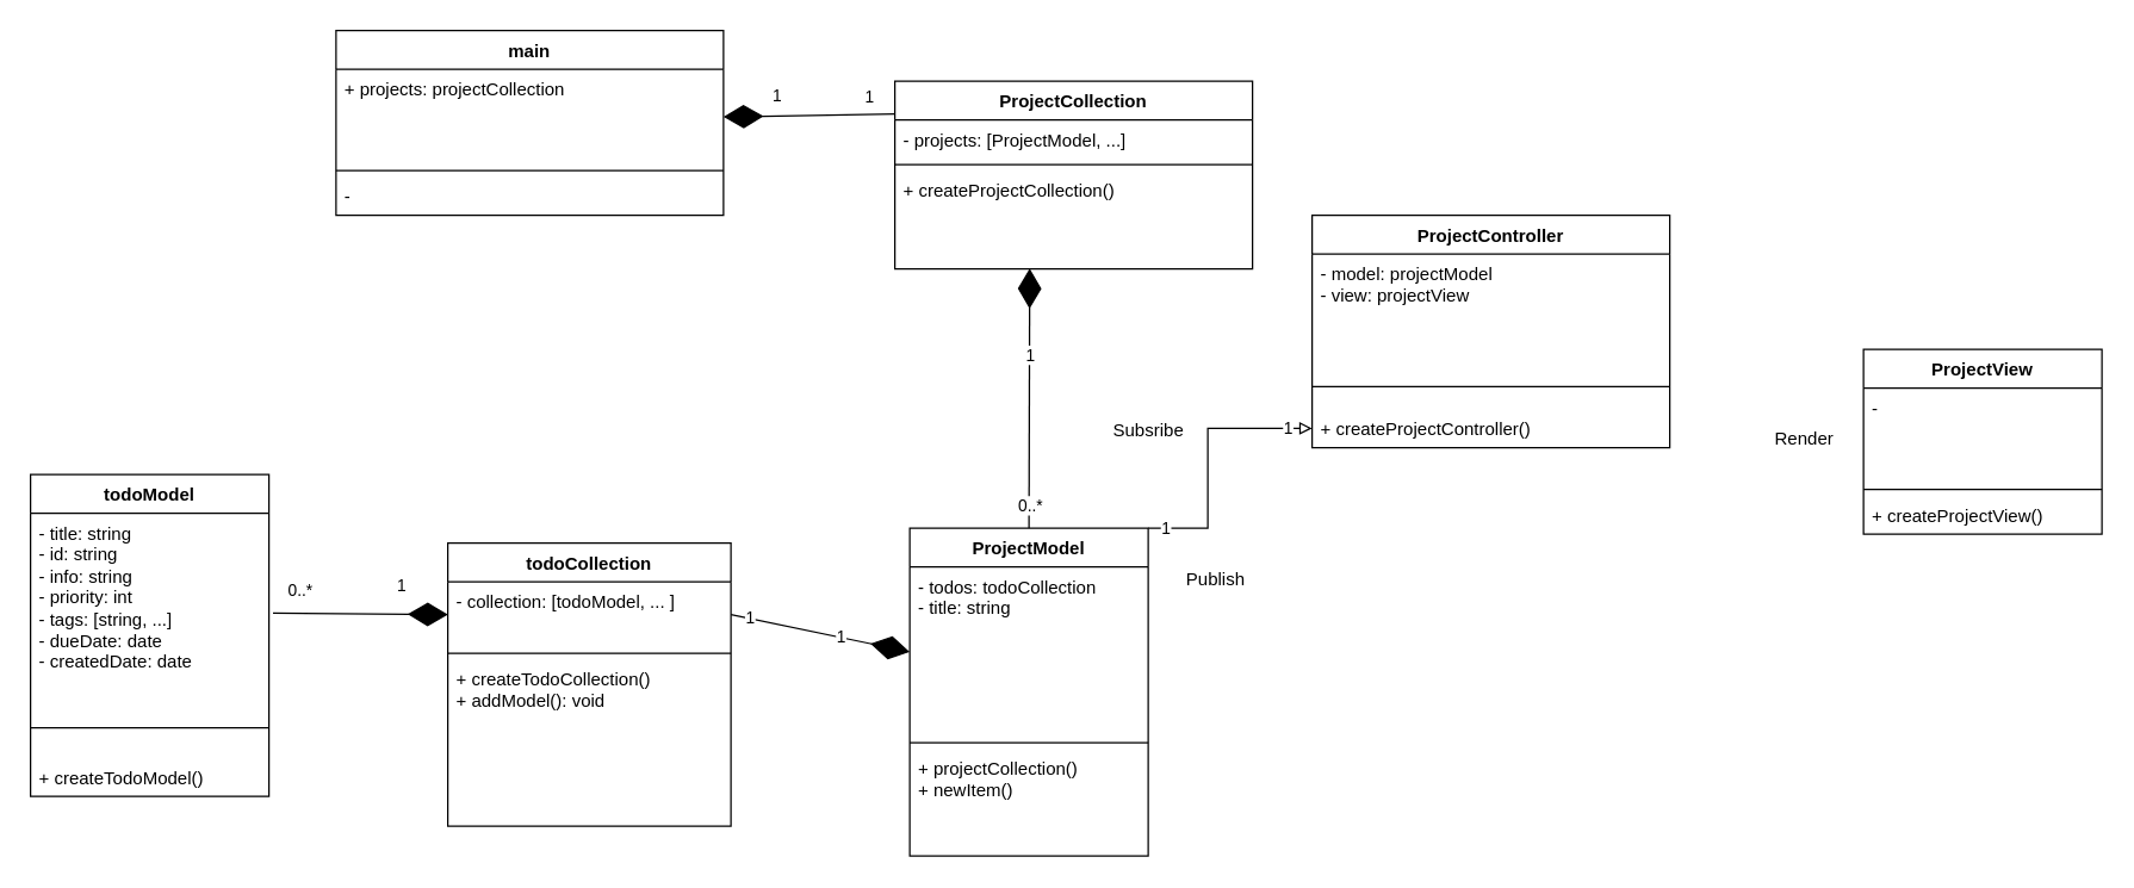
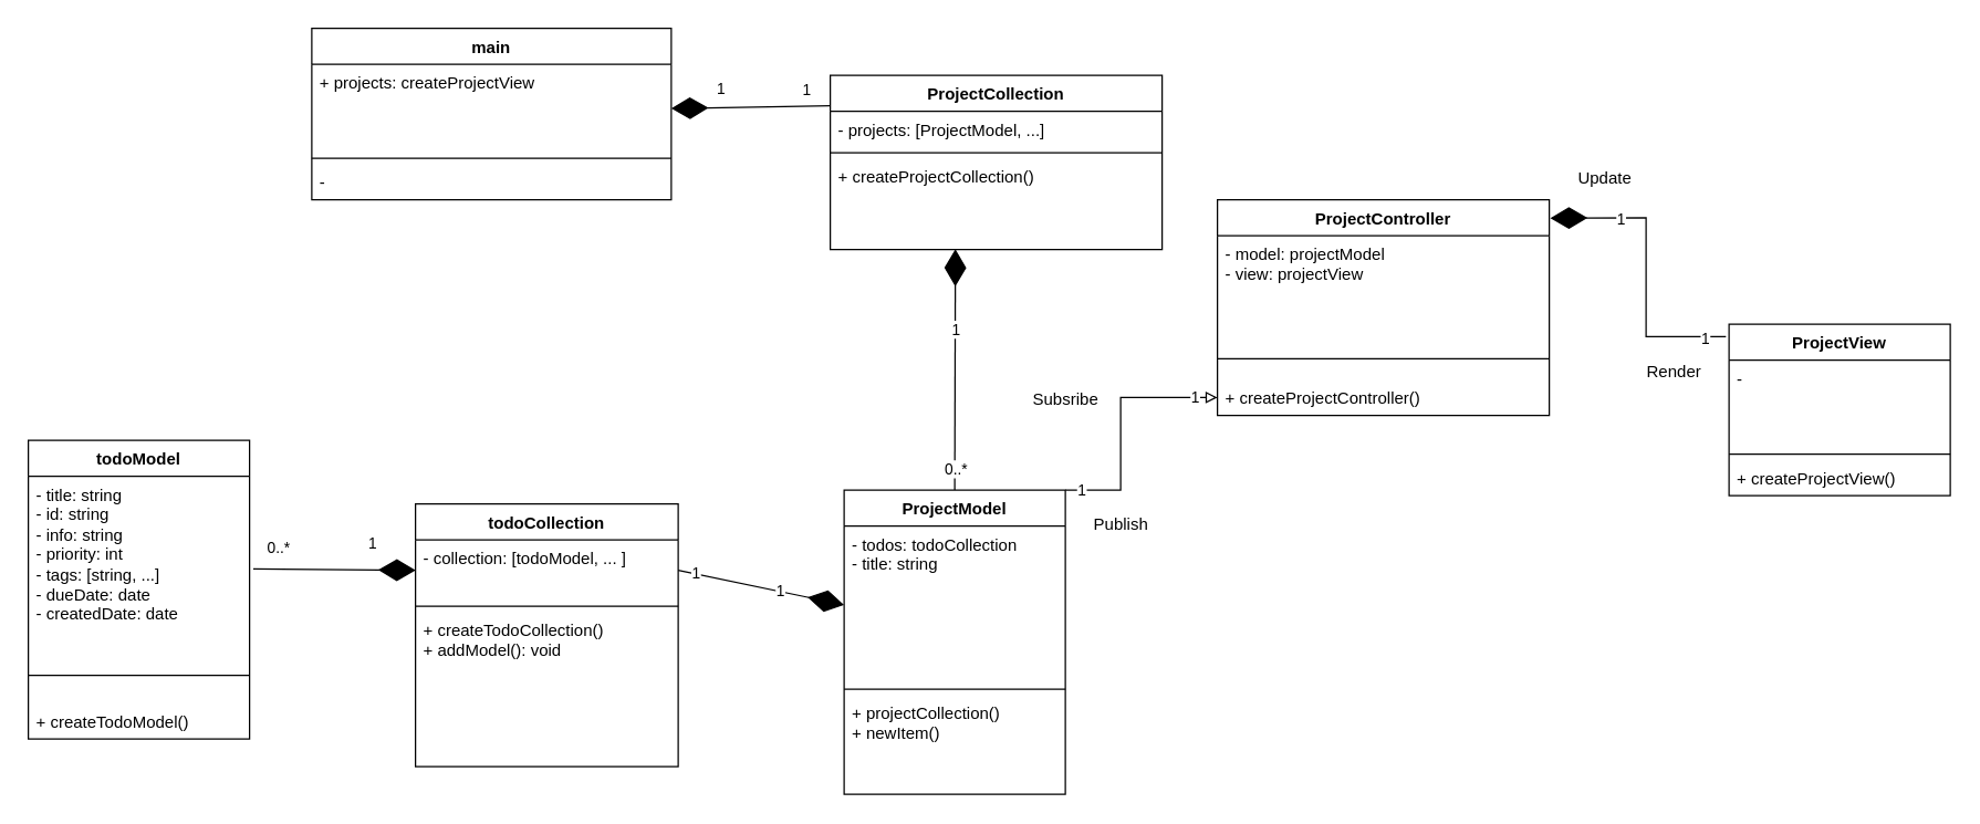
- <mxCell id="3" value="+ projects: projectCollection" style="text;strokeColor=none;fillColor=none;align=left;verticalAlign=top;spacingLeft=4;spacingRight=4;overflow=hidden;rotatable=0;points=[[0,0.5],[1,0.5]];portConstraint=eastwest;whiteSpace=wrap;html=1;" parent="2" vertex="1"><mxGeometry y="26" width="260" height="64" as="geometry" /></mxCell>
+ <mxCell id="3" value="+ projects: createProjectView" style="text;strokeColor=none;fillColor=none;align=left;verticalAlign=top;spacingLeft=4;spacingRight=4;overflow=hidden;rotatable=0;points=[[0,0.5],[1,0.5]];portConstraint=eastwest;whiteSpace=wrap;html=1;" parent="2" vertex="1"><mxGeometry y="26" width="260" height="64" as="geometry" /></mxCell>
+ <mxCell id="50" value="Update" style="text;html=1;align=center;verticalAlign=middle;resizable=0;points=[];autosize=1;strokeColor=none;fillColor=none;" parent="1" vertex="1"><mxGeometry x="1130" y="114" width="60" height="30" as="geometry" /></mxCell>
+ <mxCell id="31" value="" style="endArrow=diamondThin;endFill=1;endSize=24;html=1;rounded=0;entryX=1.003;entryY=0.085;entryDx=0;entryDy=0;entryPerimeter=0;exitX=-0.014;exitY=0.073;exitDx=0;exitDy=0;exitPerimeter=0;" parent="1" source="27" target="10" edge="1"><mxGeometry width="160" relative="1" as="geometry"><mxPoint x="790" y="524" as="sourcePoint" /><mxPoint x="950" y="524" as="targetPoint" /><Array as="points"><mxPoint x="1190" y="243" /><mxPoint x="1190" y="157" /></Array></mxGeometry></mxCell>
+ <mxCell id="32" value="1" style="edgeLabel;html=1;align=center;verticalAlign=middle;resizable=0;points=[];" parent="31" vertex="1" connectable="0"><mxGeometry x="0.653" y="-2" relative="1" as="geometry"><mxPoint x="14" y="2" as="offset" /></mxGeometry></mxCell>
+ <mxCell id="33" value="1" style="edgeLabel;html=1;align=center;verticalAlign=middle;resizable=0;points=[];" parent="31" vertex="1" connectable="0"><mxGeometry x="-0.861" y="1" relative="1" as="geometry"><mxPoint as="offset" /></mxGeometry></mxCell>
- <mxCell id="51" value="Render" style="text;html=1;align=center;verticalAlign=middle;resizable=0;points=[];autosize=1;strokeColor=none;fillColor=none;" parent="1" vertex="1"><mxGeometry x="1180" y="279" width="60" height="30" as="geometry" /></mxCell>
+ <mxCell id="51" value="Render" style="text;html=1;align=center;verticalAlign=middle;resizable=0;points=[];autosize=1;strokeColor=none;fillColor=none;" parent="1" vertex="1"><mxGeometry x="1180" y="254" width="60" height="30" as="geometry" /></mxCell>
- <mxCell id="48" value="Publish" style="text;html=1;align=center;verticalAlign=middle;resizable=0;points=[];autosize=1;strokeColor=none;fillColor=none;" parent="1" vertex="1"><mxGeometry x="785" y="374" width="60" height="30" as="geometry" /></mxCell>
+ <mxCell id="48" value="Publish" style="text;html=1;align=center;verticalAlign=middle;resizable=0;points=[];autosize=1;strokeColor=none;fillColor=none;" parent="1" vertex="1"><mxGeometry x="780" y="364" width="60" height="30" as="geometry" /></mxCell>
